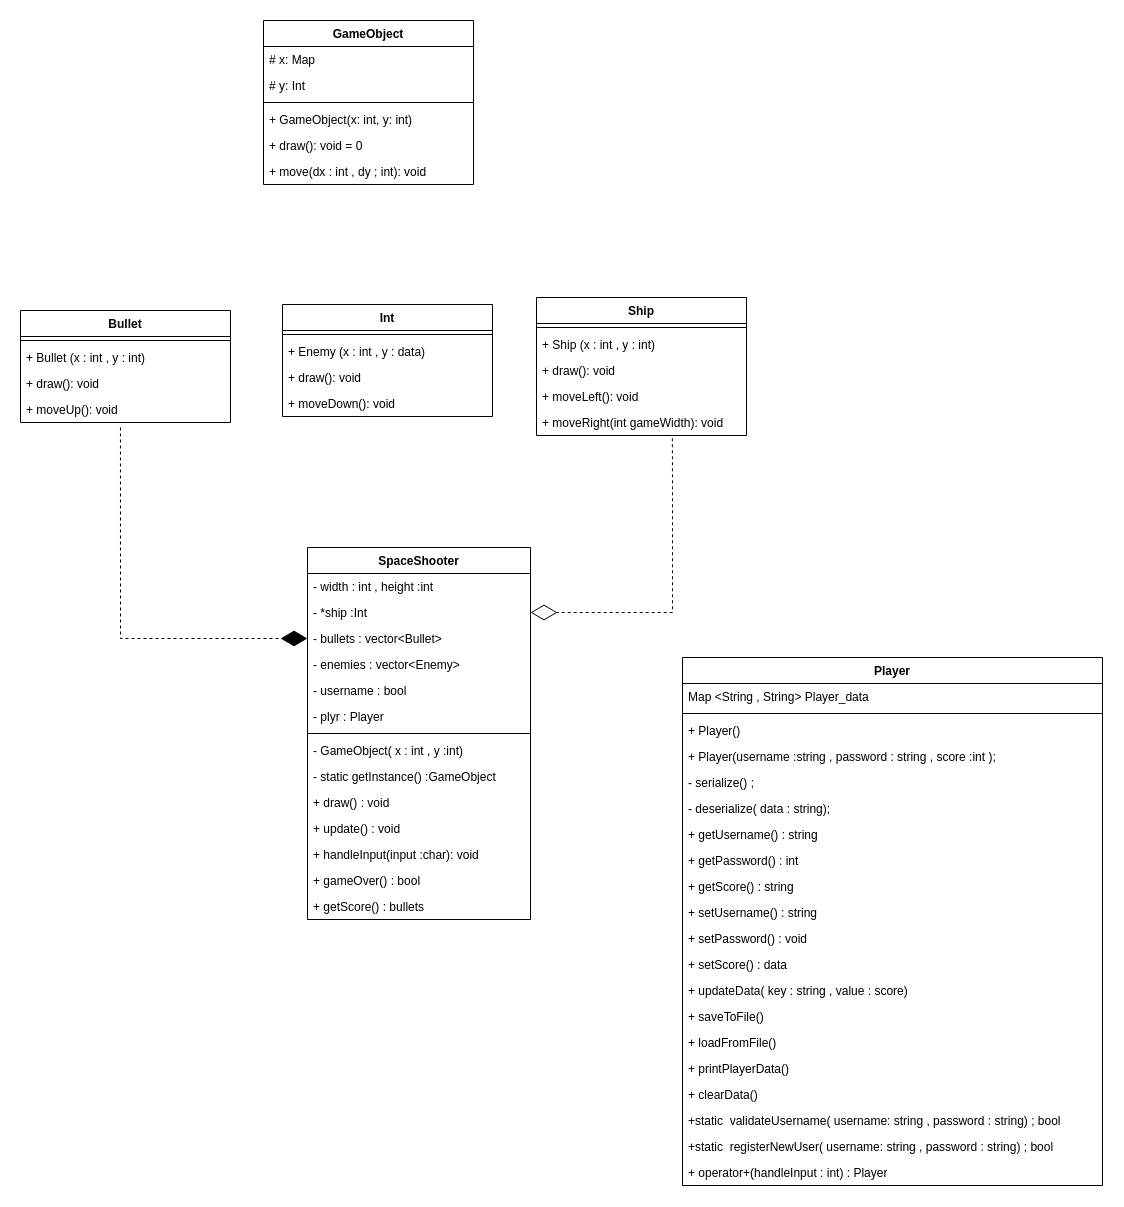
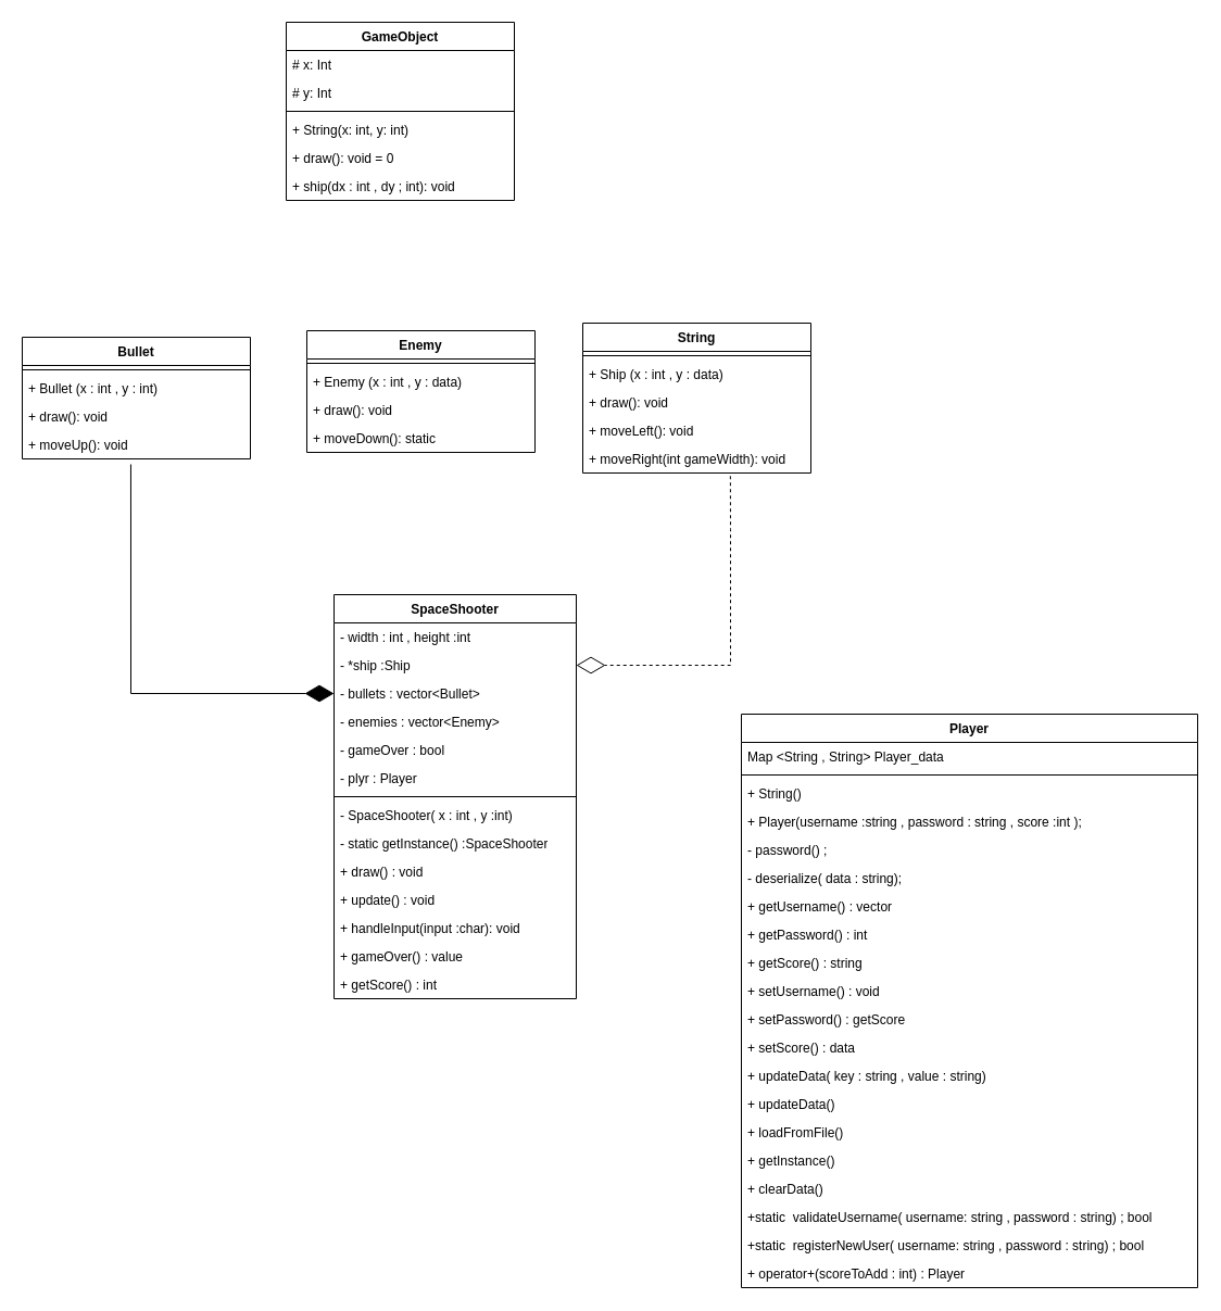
- <mxCell id="3" value="# x: Map" style="text;strokeColor=none;fillColor=none;align=left;verticalAlign=top;spacingLeft=4;spacingRight=4;overflow=hidden;rotatable=0;points=[[0,0.5],[1,0.5]];portConstraint=eastwest;whiteSpace=wrap;html=1;" parent="2" vertex="1"><mxGeometry y="26" width="210" height="26" as="geometry" /></mxCell>
+ <mxCell id="3" value="# x: Int" style="text;strokeColor=none;fillColor=none;align=left;verticalAlign=top;spacingLeft=4;spacingRight=4;overflow=hidden;rotatable=0;points=[[0,0.5],[1,0.5]];portConstraint=eastwest;whiteSpace=wrap;html=1;" parent="2" vertex="1"><mxGeometry y="26" width="210" height="26" as="geometry" /></mxCell>
- <mxCell id="6" value="&lt;div&gt;+ GameObject(x: int, y: int)&lt;/div&gt;&lt;div&gt;&lt;br&gt;&lt;/div&gt;" style="text;strokeColor=none;fillColor=none;align=left;verticalAlign=top;spacingLeft=4;spacingRight=4;overflow=hidden;rotatable=0;points=[[0,0.5],[1,0.5]];portConstraint=eastwest;whiteSpace=wrap;html=1;" parent="2" vertex="1"><mxGeometry y="86" width="210" height="26" as="geometry" /></mxCell>
+ <mxCell id="6" value="&lt;div&gt;+ String(x: int, y: int)&lt;/div&gt;&lt;div&gt;&lt;br&gt;&lt;/div&gt;" style="text;strokeColor=none;fillColor=none;align=left;verticalAlign=top;spacingLeft=4;spacingRight=4;overflow=hidden;rotatable=0;points=[[0,0.5],[1,0.5]];portConstraint=eastwest;whiteSpace=wrap;html=1;" parent="2" vertex="1"><mxGeometry y="86" width="210" height="26" as="geometry" /></mxCell>
- <mxCell id="8" value="+ move(dx : int , dy ; int): void" style="text;strokeColor=none;fillColor=none;align=left;verticalAlign=top;spacingLeft=4;spacingRight=4;overflow=hidden;rotatable=0;points=[[0,0.5],[1,0.5]];portConstraint=eastwest;whiteSpace=wrap;html=1;" parent="2" vertex="1"><mxGeometry y="138" width="210" height="26" as="geometry" /></mxCell>
+ <mxCell id="8" value="+ ship(dx : int , dy ; int): void" style="text;strokeColor=none;fillColor=none;align=left;verticalAlign=top;spacingLeft=4;spacingRight=4;overflow=hidden;rotatable=0;points=[[0,0.5],[1,0.5]];portConstraint=eastwest;whiteSpace=wrap;html=1;" parent="2" vertex="1"><mxGeometry y="138" width="210" height="26" as="geometry" /></mxCell>
- <mxCell id="9" value="Ship" style="swimlane;fontStyle=1;align=center;verticalAlign=top;childLayout=stackLayout;horizontal=1;startSize=26;horizontalStack=0;resizeParent=1;resizeParentMax=0;resizeLast=0;collapsible=1;marginBottom=0;whiteSpace=wrap;html=1;" parent="1" vertex="1"><mxGeometry x="536" y="297" width="210" height="138" as="geometry" /></mxCell>
+ <mxCell id="9" value="String" style="swimlane;fontStyle=1;align=center;verticalAlign=top;childLayout=stackLayout;horizontal=1;startSize=26;horizontalStack=0;resizeParent=1;resizeParentMax=0;resizeLast=0;collapsible=1;marginBottom=0;whiteSpace=wrap;html=1;" parent="1" vertex="1"><mxGeometry x="536" y="297" width="210" height="138" as="geometry" /></mxCell>
- <mxCell id="15" value="Int" style="swimlane;fontStyle=1;align=center;verticalAlign=top;childLayout=stackLayout;horizontal=1;startSize=26;horizontalStack=0;resizeParent=1;resizeParentMax=0;resizeLast=0;collapsible=1;marginBottom=0;whiteSpace=wrap;html=1;" parent="1" vertex="1"><mxGeometry x="282" y="304" width="210" height="112" as="geometry" /></mxCell>
+ <mxCell id="15" value="Enemy" style="swimlane;fontStyle=1;align=center;verticalAlign=top;childLayout=stackLayout;horizontal=1;startSize=26;horizontalStack=0;resizeParent=1;resizeParentMax=0;resizeLast=0;collapsible=1;marginBottom=0;whiteSpace=wrap;html=1;" parent="1" vertex="1"><mxGeometry x="282" y="304" width="210" height="112" as="geometry" /></mxCell>
- <mxCell id="11" value="+ Ship (x : int , y : int)&amp;nbsp;" style="text;strokeColor=none;fillColor=none;align=left;verticalAlign=top;spacingLeft=4;spacingRight=4;overflow=hidden;rotatable=0;points=[[0,0.5],[1,0.5]];portConstraint=eastwest;whiteSpace=wrap;html=1;" parent="9" vertex="1"><mxGeometry y="34" width="210" height="26" as="geometry" /></mxCell>
+ <mxCell id="11" value="+ Ship (x : int , y : data)&amp;nbsp;" style="text;strokeColor=none;fillColor=none;align=left;verticalAlign=top;spacingLeft=4;spacingRight=4;overflow=hidden;rotatable=0;points=[[0,0.5],[1,0.5]];portConstraint=eastwest;whiteSpace=wrap;html=1;" parent="9" vertex="1"><mxGeometry y="34" width="210" height="26" as="geometry" /></mxCell>
- <mxCell id="19" value="+ moveDown(): void" style="text;strokeColor=none;fillColor=none;align=left;verticalAlign=top;spacingLeft=4;spacingRight=4;overflow=hidden;rotatable=0;points=[[0,0.5],[1,0.5]];portConstraint=eastwest;whiteSpace=wrap;html=1;" parent="15" vertex="1"><mxGeometry y="86" width="210" height="26" as="geometry" /></mxCell>
+ <mxCell id="19" value="+ moveDown(): static" style="text;strokeColor=none;fillColor=none;align=left;verticalAlign=top;spacingLeft=4;spacingRight=4;overflow=hidden;rotatable=0;points=[[0,0.5],[1,0.5]];portConstraint=eastwest;whiteSpace=wrap;html=1;" parent="15" vertex="1"><mxGeometry y="86" width="210" height="26" as="geometry" /></mxCell>
- <mxCell id="40" value="" style="endArrow=diamondThin;endFill=1;endSize=24;html=1;rounded=0;entryX=0;entryY=0.5;entryDx=0;entryDy=0;exitX=0.476;exitY=1.192;exitDx=0;exitDy=0;exitPerimeter=0;dashed=1;" parent="1" source="24" target="28" edge="1"><mxGeometry width="160" relative="1" as="geometry"><mxPoint x="120" y="637" as="sourcePoint" /><mxPoint x="282" y="677" as="targetPoint" /><Array as="points"><mxPoint x="120" y="638" /></Array></mxGeometry></mxCell>
+ <mxCell id="40" value="" style="endArrow=diamondThin;endFill=1;endSize=24;html=1;rounded=0;entryX=0;entryY=0.5;entryDx=0;entryDy=0;exitX=0.476;exitY=1.192;exitDx=0;exitDy=0;exitPerimeter=0;" parent="1" source="24" target="28" edge="1"><mxGeometry width="160" relative="1" as="geometry"><mxPoint x="120" y="637" as="sourcePoint" /><mxPoint x="282" y="677" as="targetPoint" /><Array as="points"><mxPoint x="120" y="638" /></Array></mxGeometry></mxCell>
- <mxCell id="27" value="- *ship :Int" style="text;strokeColor=none;fillColor=none;align=left;verticalAlign=top;spacingLeft=4;spacingRight=4;overflow=hidden;rotatable=0;points=[[0,0.5],[1,0.5]];portConstraint=eastwest;whiteSpace=wrap;html=1;" parent="25" vertex="1"><mxGeometry y="52" width="223" height="26" as="geometry" /></mxCell>
+ <mxCell id="27" value="- *ship :Ship" style="text;strokeColor=none;fillColor=none;align=left;verticalAlign=top;spacingLeft=4;spacingRight=4;overflow=hidden;rotatable=0;points=[[0,0.5],[1,0.5]];portConstraint=eastwest;whiteSpace=wrap;html=1;" parent="25" vertex="1"><mxGeometry y="52" width="223" height="26" as="geometry" /></mxCell>
- <mxCell id="30" value="- username : bool" style="text;strokeColor=none;fillColor=none;align=left;verticalAlign=top;spacingLeft=4;spacingRight=4;overflow=hidden;rotatable=0;points=[[0,0.5],[1,0.5]];portConstraint=eastwest;whiteSpace=wrap;html=1;" parent="25" vertex="1"><mxGeometry y="130" width="223" height="26" as="geometry" /></mxCell>
+ <mxCell id="30" value="- gameOver : bool" style="text;strokeColor=none;fillColor=none;align=left;verticalAlign=top;spacingLeft=4;spacingRight=4;overflow=hidden;rotatable=0;points=[[0,0.5],[1,0.5]];portConstraint=eastwest;whiteSpace=wrap;html=1;" parent="25" vertex="1"><mxGeometry y="130" width="223" height="26" as="geometry" /></mxCell>
- <mxCell id="44" value="+ Player()" style="text;strokeColor=none;fillColor=none;align=left;verticalAlign=top;spacingLeft=4;spacingRight=4;overflow=hidden;rotatable=0;points=[[0,0.5],[1,0.5]];portConstraint=eastwest;whiteSpace=wrap;html=1;" parent="41" vertex="1"><mxGeometry y="60" width="420" height="26" as="geometry" /></mxCell>
+ <mxCell id="44" value="+ String()" style="text;strokeColor=none;fillColor=none;align=left;verticalAlign=top;spacingLeft=4;spacingRight=4;overflow=hidden;rotatable=0;points=[[0,0.5],[1,0.5]];portConstraint=eastwest;whiteSpace=wrap;html=1;" parent="41" vertex="1"><mxGeometry y="60" width="420" height="26" as="geometry" /></mxCell>
- <mxCell id="33" value="- GameObject( x : int , y :int)" style="text;strokeColor=none;fillColor=none;align=left;verticalAlign=top;spacingLeft=4;spacingRight=4;overflow=hidden;rotatable=0;points=[[0,0.5],[1,0.5]];portConstraint=eastwest;whiteSpace=wrap;html=1;" vertex="1" parent="25"><mxGeometry y="190" width="223" height="26" as="geometry" /></mxCell>
+ <mxCell id="33" value="- SpaceShooter( x : int , y :int)" style="text;strokeColor=none;fillColor=none;align=left;verticalAlign=top;spacingLeft=4;spacingRight=4;overflow=hidden;rotatable=0;points=[[0,0.5],[1,0.5]];portConstraint=eastwest;whiteSpace=wrap;html=1;" vertex="1" parent="25"><mxGeometry y="190" width="223" height="26" as="geometry" /></mxCell>
- <mxCell id="34" value="- static getInstance() :GameObject" style="text;strokeColor=none;fillColor=none;align=left;verticalAlign=top;spacingLeft=4;spacingRight=4;overflow=hidden;rotatable=0;points=[[0,0.5],[1,0.5]];portConstraint=eastwest;whiteSpace=wrap;html=1;" parent="25" vertex="1"><mxGeometry y="216" width="223" height="26" as="geometry" /></mxCell>
+ <mxCell id="34" value="- static getInstance() :SpaceShooter" style="text;strokeColor=none;fillColor=none;align=left;verticalAlign=top;spacingLeft=4;spacingRight=4;overflow=hidden;rotatable=0;points=[[0,0.5],[1,0.5]];portConstraint=eastwest;whiteSpace=wrap;html=1;" parent="25" vertex="1"><mxGeometry y="216" width="223" height="26" as="geometry" /></mxCell>
- <mxCell id="46" value="- serialize() ;" style="text;strokeColor=none;fillColor=none;align=left;verticalAlign=top;spacingLeft=4;spacingRight=4;overflow=hidden;rotatable=0;points=[[0,0.5],[1,0.5]];portConstraint=eastwest;whiteSpace=wrap;html=1;" vertex="1" parent="41"><mxGeometry y="112" width="420" height="26" as="geometry" /></mxCell>
+ <mxCell id="46" value="- password() ;" style="text;strokeColor=none;fillColor=none;align=left;verticalAlign=top;spacingLeft=4;spacingRight=4;overflow=hidden;rotatable=0;points=[[0,0.5],[1,0.5]];portConstraint=eastwest;whiteSpace=wrap;html=1;" vertex="1" parent="41"><mxGeometry y="112" width="420" height="26" as="geometry" /></mxCell>
- <mxCell id="48" value="+ getUsername() : string" style="text;strokeColor=none;fillColor=none;align=left;verticalAlign=top;spacingLeft=4;spacingRight=4;overflow=hidden;rotatable=0;points=[[0,0.5],[1,0.5]];portConstraint=eastwest;whiteSpace=wrap;html=1;" vertex="1" parent="41"><mxGeometry y="164" width="420" height="26" as="geometry" /></mxCell>
+ <mxCell id="48" value="+ getUsername() : vector" style="text;strokeColor=none;fillColor=none;align=left;verticalAlign=top;spacingLeft=4;spacingRight=4;overflow=hidden;rotatable=0;points=[[0,0.5],[1,0.5]];portConstraint=eastwest;whiteSpace=wrap;html=1;" vertex="1" parent="41"><mxGeometry y="164" width="420" height="26" as="geometry" /></mxCell>
- <mxCell id="38" value="+ gameOver() : bool" style="text;strokeColor=none;fillColor=none;align=left;verticalAlign=top;spacingLeft=4;spacingRight=4;overflow=hidden;rotatable=0;points=[[0,0.5],[1,0.5]];portConstraint=eastwest;whiteSpace=wrap;html=1;" parent="25" vertex="1"><mxGeometry y="320" width="223" height="26" as="geometry" /></mxCell>
+ <mxCell id="38" value="+ gameOver() : value" style="text;strokeColor=none;fillColor=none;align=left;verticalAlign=top;spacingLeft=4;spacingRight=4;overflow=hidden;rotatable=0;points=[[0,0.5],[1,0.5]];portConstraint=eastwest;whiteSpace=wrap;html=1;" parent="25" vertex="1"><mxGeometry y="320" width="223" height="26" as="geometry" /></mxCell>
- <mxCell id="39" value="+ getScore() : bullets" style="text;strokeColor=none;fillColor=none;align=left;verticalAlign=top;spacingLeft=4;spacingRight=4;overflow=hidden;rotatable=0;points=[[0,0.5],[1,0.5]];portConstraint=eastwest;whiteSpace=wrap;html=1;" parent="25" vertex="1"><mxGeometry y="346" width="223" height="26" as="geometry" /></mxCell>
+ <mxCell id="39" value="+ getScore() : int" style="text;strokeColor=none;fillColor=none;align=left;verticalAlign=top;spacingLeft=4;spacingRight=4;overflow=hidden;rotatable=0;points=[[0,0.5],[1,0.5]];portConstraint=eastwest;whiteSpace=wrap;html=1;" parent="25" vertex="1"><mxGeometry y="346" width="223" height="26" as="geometry" /></mxCell>
- <mxCell id="51" value="+ setUsername() : string" style="text;strokeColor=none;fillColor=none;align=left;verticalAlign=top;spacingLeft=4;spacingRight=4;overflow=hidden;rotatable=0;points=[[0,0.5],[1,0.5]];portConstraint=eastwest;whiteSpace=wrap;html=1;" vertex="1" parent="41"><mxGeometry y="242" width="420" height="26" as="geometry" /></mxCell>
+ <mxCell id="51" value="+ setUsername() : void" style="text;strokeColor=none;fillColor=none;align=left;verticalAlign=top;spacingLeft=4;spacingRight=4;overflow=hidden;rotatable=0;points=[[0,0.5],[1,0.5]];portConstraint=eastwest;whiteSpace=wrap;html=1;" vertex="1" parent="41"><mxGeometry y="242" width="420" height="26" as="geometry" /></mxCell>
- <mxCell id="52" value="+ setPassword() : void" style="text;strokeColor=none;fillColor=none;align=left;verticalAlign=top;spacingLeft=4;spacingRight=4;overflow=hidden;rotatable=0;points=[[0,0.5],[1,0.5]];portConstraint=eastwest;whiteSpace=wrap;html=1;" vertex="1" parent="41"><mxGeometry y="268" width="420" height="26" as="geometry" /></mxCell>
+ <mxCell id="52" value="+ setPassword() : getScore" style="text;strokeColor=none;fillColor=none;align=left;verticalAlign=top;spacingLeft=4;spacingRight=4;overflow=hidden;rotatable=0;points=[[0,0.5],[1,0.5]];portConstraint=eastwest;whiteSpace=wrap;html=1;" vertex="1" parent="41"><mxGeometry y="268" width="420" height="26" as="geometry" /></mxCell>
- <mxCell id="54" value="+ updateData( key : string , value : score)" style="text;strokeColor=none;fillColor=none;align=left;verticalAlign=top;spacingLeft=4;spacingRight=4;overflow=hidden;rotatable=0;points=[[0,0.5],[1,0.5]];portConstraint=eastwest;whiteSpace=wrap;html=1;" vertex="1" parent="41"><mxGeometry y="320" width="420" height="26" as="geometry" /></mxCell>
+ <mxCell id="54" value="+ updateData( key : string , value : string)" style="text;strokeColor=none;fillColor=none;align=left;verticalAlign=top;spacingLeft=4;spacingRight=4;overflow=hidden;rotatable=0;points=[[0,0.5],[1,0.5]];portConstraint=eastwest;whiteSpace=wrap;html=1;" vertex="1" parent="41"><mxGeometry y="320" width="420" height="26" as="geometry" /></mxCell>
- <mxCell id="55" value="+ saveToFile()" style="text;strokeColor=none;fillColor=none;align=left;verticalAlign=top;spacingLeft=4;spacingRight=4;overflow=hidden;rotatable=0;points=[[0,0.5],[1,0.5]];portConstraint=eastwest;whiteSpace=wrap;html=1;" vertex="1" parent="41"><mxGeometry y="346" width="420" height="26" as="geometry" /></mxCell>
+ <mxCell id="55" value="+ updateData()" style="text;strokeColor=none;fillColor=none;align=left;verticalAlign=top;spacingLeft=4;spacingRight=4;overflow=hidden;rotatable=0;points=[[0,0.5],[1,0.5]];portConstraint=eastwest;whiteSpace=wrap;html=1;" vertex="1" parent="41"><mxGeometry y="346" width="420" height="26" as="geometry" /></mxCell>
- <mxCell id="57" value="+ printPlayerData()" style="text;strokeColor=none;fillColor=none;align=left;verticalAlign=top;spacingLeft=4;spacingRight=4;overflow=hidden;rotatable=0;points=[[0,0.5],[1,0.5]];portConstraint=eastwest;whiteSpace=wrap;html=1;" vertex="1" parent="41"><mxGeometry y="398" width="420" height="26" as="geometry" /></mxCell>
+ <mxCell id="57" value="+ getInstance()" style="text;strokeColor=none;fillColor=none;align=left;verticalAlign=top;spacingLeft=4;spacingRight=4;overflow=hidden;rotatable=0;points=[[0,0.5],[1,0.5]];portConstraint=eastwest;whiteSpace=wrap;html=1;" vertex="1" parent="41"><mxGeometry y="398" width="420" height="26" as="geometry" /></mxCell>
- <mxCell id="61" value="+ operator+(handleInput : int) : Player" style="text;strokeColor=none;fillColor=none;align=left;verticalAlign=top;spacingLeft=4;spacingRight=4;overflow=hidden;rotatable=0;points=[[0,0.5],[1,0.5]];portConstraint=eastwest;whiteSpace=wrap;html=1;" parent="41" vertex="1"><mxGeometry y="502" width="420" height="26" as="geometry" /></mxCell>
+ <mxCell id="61" value="+ operator+(scoreToAdd : int) : Player" style="text;strokeColor=none;fillColor=none;align=left;verticalAlign=top;spacingLeft=4;spacingRight=4;overflow=hidden;rotatable=0;points=[[0,0.5],[1,0.5]];portConstraint=eastwest;whiteSpace=wrap;html=1;" parent="41" vertex="1"><mxGeometry y="502" width="420" height="26" as="geometry" /></mxCell>
